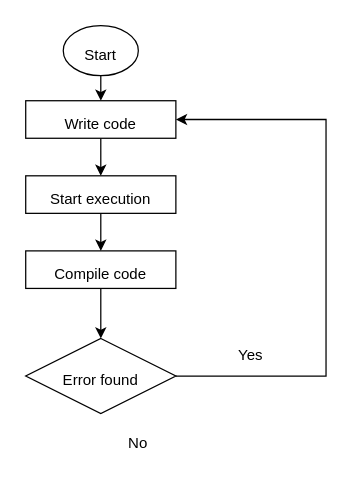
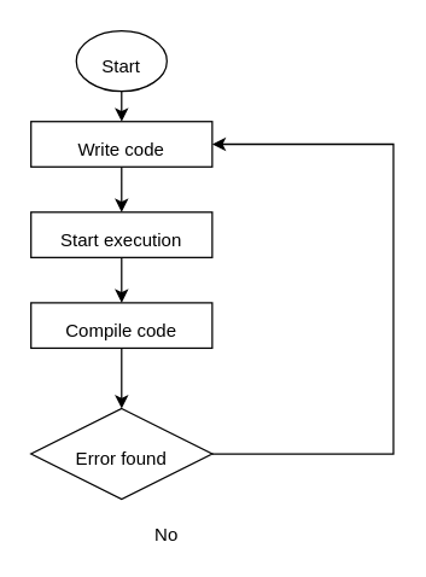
- <mxCell id="12" value="&lt;font style=&quot;font-size: 12px&quot;&gt;Yes&lt;/font&gt;" style="text;html=1;strokeColor=none;fillColor=none;align=center;verticalAlign=middle;whiteSpace=wrap;rounded=0;fontSize=20;" vertex="1" parent="1"><mxGeometry x="180" y="270" width="40" height="20" as="geometry" /></mxCell>
